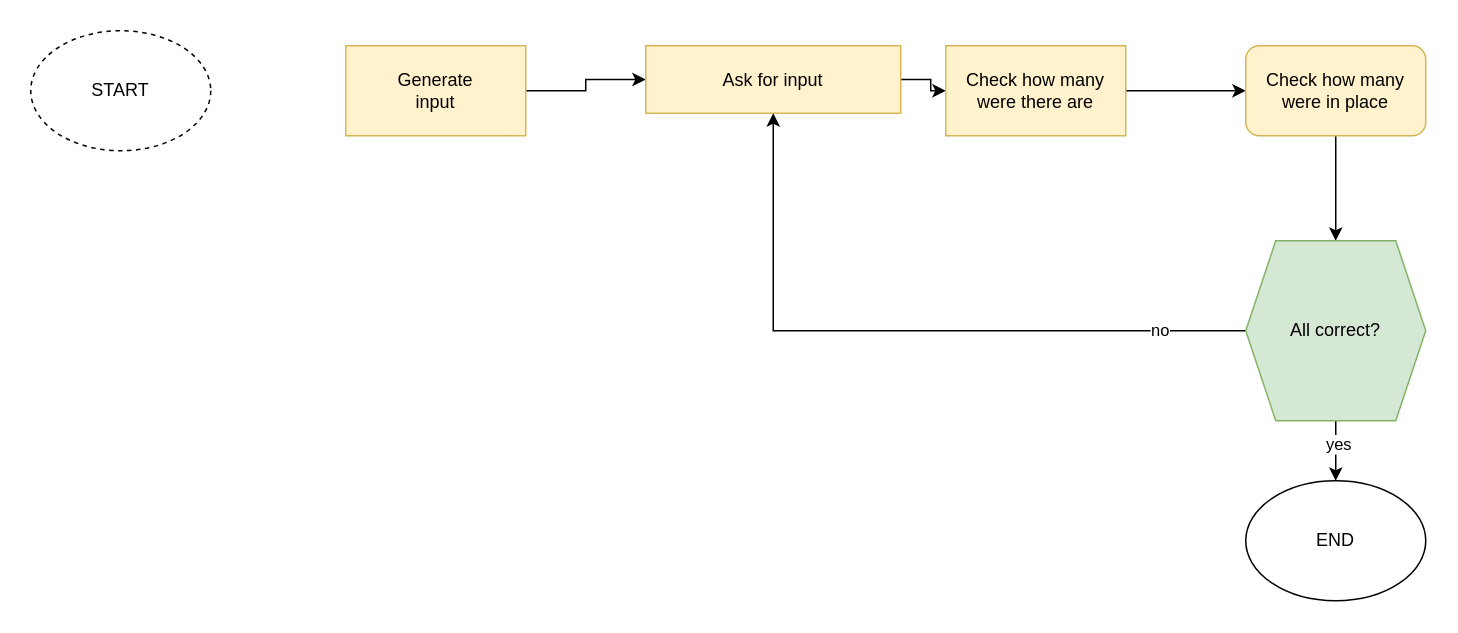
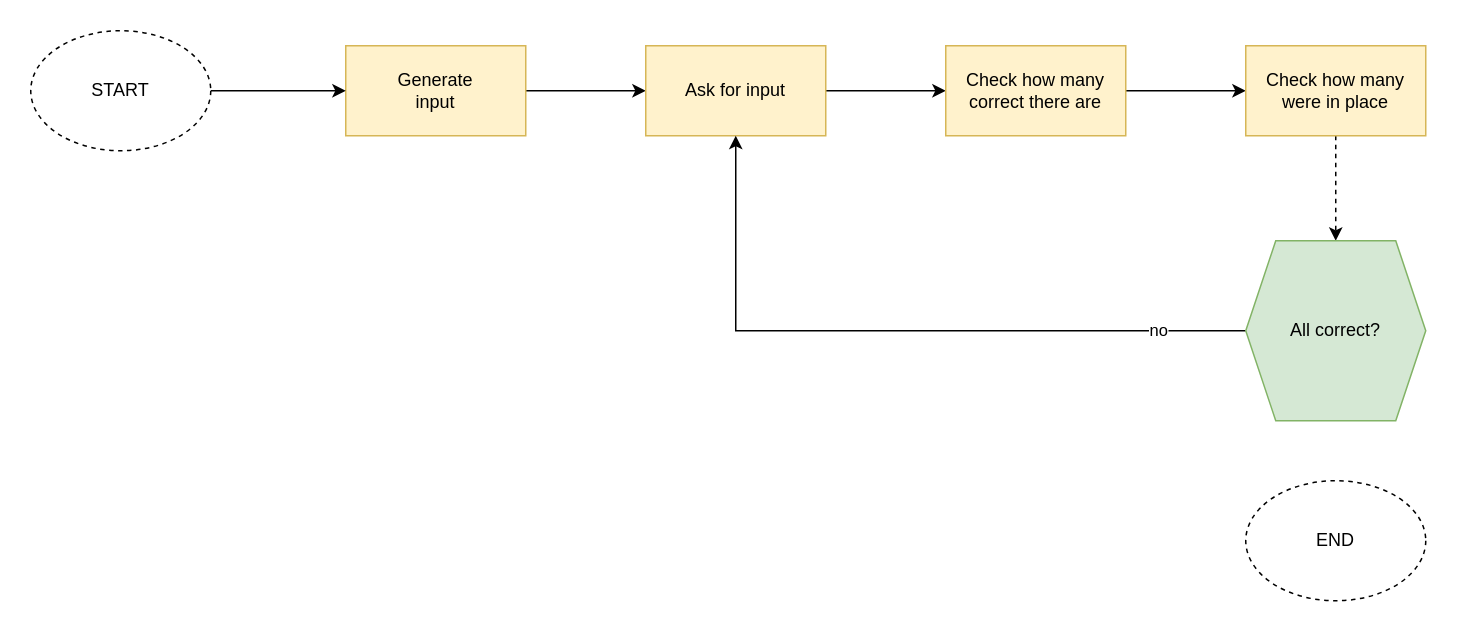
- <mxCell id="5" value="Ask for input" style="rounded=0;whiteSpace=wrap;html=1;fillColor=#fff2cc;strokeColor=#d6b656;" vertex="1" parent="1"><mxGeometry x="430" y="30" width="170" height="45" as="geometry" /></mxCell>
+ <mxCell id="5" value="Ask for input" style="rounded=0;whiteSpace=wrap;html=1;fillColor=#fff2cc;strokeColor=#d6b656;" vertex="1" parent="1"><mxGeometry x="430" y="30" width="120" height="60" as="geometry" /></mxCell>
+ <mxCell id="16" style="edgeStyle=orthogonalEdgeStyle;rounded=0;orthogonalLoop=1;jettySize=auto;html=1;" edge="1" parent="1" source="17" target="3"><mxGeometry relative="1" as="geometry" /></mxCell>
- <mxCell id="7" value="Check how many&lt;br&gt;were there are" style="rounded=0;whiteSpace=wrap;html=1;fillColor=#fff2cc;strokeColor=#d6b656;" vertex="1" parent="1"><mxGeometry x="630" y="30" width="120" height="60" as="geometry" /></mxCell>
+ <mxCell id="7" value="Check how many&lt;br&gt;correct there are" style="rounded=0;whiteSpace=wrap;html=1;fillColor=#fff2cc;strokeColor=#d6b656;" vertex="1" parent="1"><mxGeometry x="630" y="30" width="120" height="60" as="geometry" /></mxCell>
- <mxCell id="9" value="Check how many&lt;br&gt;were in place" style="whiteSpace=wrap;html=1;fillColor=#fff2cc;strokeColor=#d6b656;rounded=1;" vertex="1" parent="1"><mxGeometry x="830" y="30" width="120" height="60" as="geometry" /></mxCell>
+ <mxCell id="9" value="Check how many&lt;br&gt;were in place" style="rounded=0;whiteSpace=wrap;html=1;fillColor=#fff2cc;strokeColor=#d6b656;" vertex="1" parent="1"><mxGeometry x="830" y="30" width="120" height="60" as="geometry" /></mxCell>
- <mxCell id="8" value="" style="edgeStyle=orthogonalEdgeStyle;rounded=0;orthogonalLoop=1;jettySize=auto;html=1;" edge="1" parent="1" source="9" target="14"><mxGeometry relative="1" as="geometry" /></mxCell>
+ <mxCell id="8" value="" style="edgeStyle=orthogonalEdgeStyle;rounded=0;orthogonalLoop=1;jettySize=auto;html=1;dashed=1;" edge="1" parent="1" source="9" target="14"><mxGeometry relative="1" as="geometry" /></mxCell>
- <mxCell id="12" value="" style="edgeStyle=orthogonalEdgeStyle;rounded=0;orthogonalLoop=1;jettySize=auto;html=1;" edge="1" parent="1" source="14" target="15"><mxGeometry relative="1" as="geometry" /></mxCell>
- <mxCell id="13" value="yes" style="edgeLabel;html=1;align=center;verticalAlign=middle;resizable=0;points=[];" vertex="1" connectable="0" parent="12"><mxGeometry x="-0.265" y="1" relative="1" as="geometry"><mxPoint as="offset" /></mxGeometry></mxCell>
- <mxCell id="15" value="END" style="ellipse;whiteSpace=wrap;html=1;rounded=0;" vertex="1" parent="1"><mxGeometry x="830" y="320" width="120" height="80" as="geometry" /></mxCell>
+ <mxCell id="15" value="END" style="ellipse;whiteSpace=wrap;html=1;rounded=0;dashed=1;" vertex="1" parent="1"><mxGeometry x="830" y="320" width="120" height="80" as="geometry" /></mxCell>
